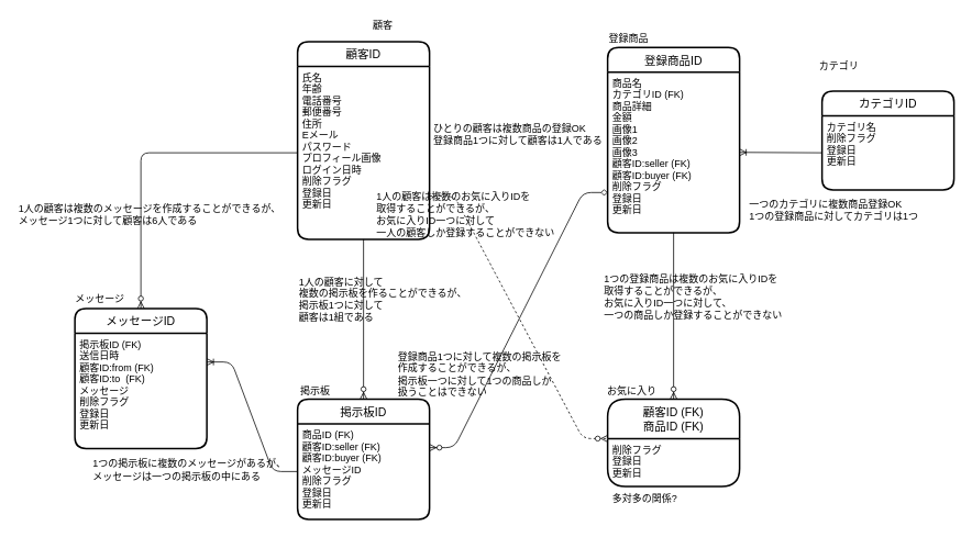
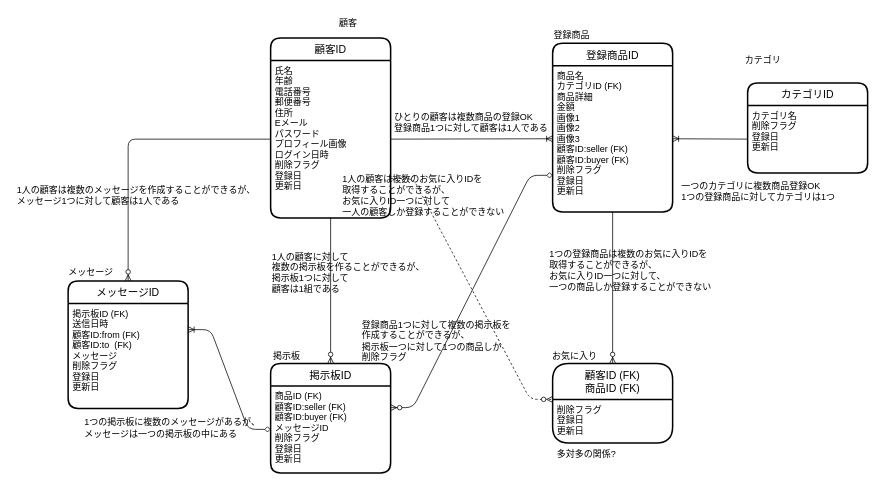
+ <mxCell id="4" value="" style="fontSize=12;html=1;endArrow=ERoneToMany;entryX=0;entryY=0.5;entryDx=0;entryDy=0;exitX=1;exitY=0.5;exitDx=0;exitDy=0;" parent="1" source="3" target="6" edge="1"><mxGeometry width="100" height="100" relative="1" as="geometry"><mxPoint x="530" y="160" as="sourcePoint" /><mxPoint x="630" y="60" as="targetPoint" /></mxGeometry></mxCell>
- <mxCell id="28" value="1人の顧客は複数のメッセージを作成することができるが、&lt;br&gt;メッセージ1つに対して顧客は6人である" style="text;html=1;align=left;verticalAlign=middle;resizable=0;points=[];autosize=1;" parent="1" vertex="1"><mxGeometry x="20" y="245" width="330" height="30" as="geometry" /></mxCell>
+ <mxCell id="28" value="1人の顧客は複数のメッセージを作成することができるが、&lt;br&gt;メッセージ1つに対して顧客は1人である" style="text;html=1;align=left;verticalAlign=middle;resizable=0;points=[];autosize=1;" parent="1" vertex="1"><mxGeometry x="20" y="245" width="330" height="30" as="geometry" /></mxCell>
- <mxCell id="33" value="登録商品1つに対して複数の掲示板を&lt;br&gt;作成することができるが、&lt;br&gt;掲示板一つに対して1つの商品しか&lt;br&gt;扱うことはできない" style="text;html=1;align=left;verticalAlign=middle;resizable=0;points=[];autosize=1;" parent="1" vertex="1"><mxGeometry x="480" y="424" width="210" height="60" as="geometry" /></mxCell>
+ <mxCell id="33" value="登録商品1つに対して複数の掲示板を&lt;br&gt;作成することができるが、&lt;br&gt;掲示板一つに対して1つの商品しか&lt;br&gt;削除フラグ" style="text;html=1;align=left;verticalAlign=middle;resizable=0;points=[];autosize=1;" parent="1" vertex="1"><mxGeometry x="480" y="424" width="210" height="60" as="geometry" /></mxCell>
- <mxCell id="36" value="" style="fontSize=12;html=1;endArrow=none;strokeColor=#000000;exitX=1;exitY=0.25;exitDx=0;exitDy=0;entryX=0;entryY=0.5;entryDx=0;entryDy=0;edgeStyle=entityRelationEdgeStyle;startArrow=ERoneToMany;startFill=0;endFill=0;" parent="1" source="11" target="14" edge="1"><mxGeometry width="100" height="100" relative="1" as="geometry"><mxPoint x="500" y="545" as="sourcePoint" /><mxPoint x="560" y="595" as="targetPoint" /></mxGeometry></mxCell>
+ <mxCell id="36" value="" style="fontSize=12;html=1;endArrow=diamond;strokeColor=#000000;exitX=1;exitY=0.25;exitDx=0;exitDy=0;entryX=0;entryY=0.5;entryDx=0;entryDy=0;edgeStyle=entityRelationEdgeStyle;startArrow=ERoneToMany;startFill=0;endFill=0;" parent="1" source="11" target="14" edge="1"><mxGeometry width="100" height="100" relative="1" as="geometry"><mxPoint x="500" y="545" as="sourcePoint" /><mxPoint x="560" y="595" as="targetPoint" /></mxGeometry></mxCell>
